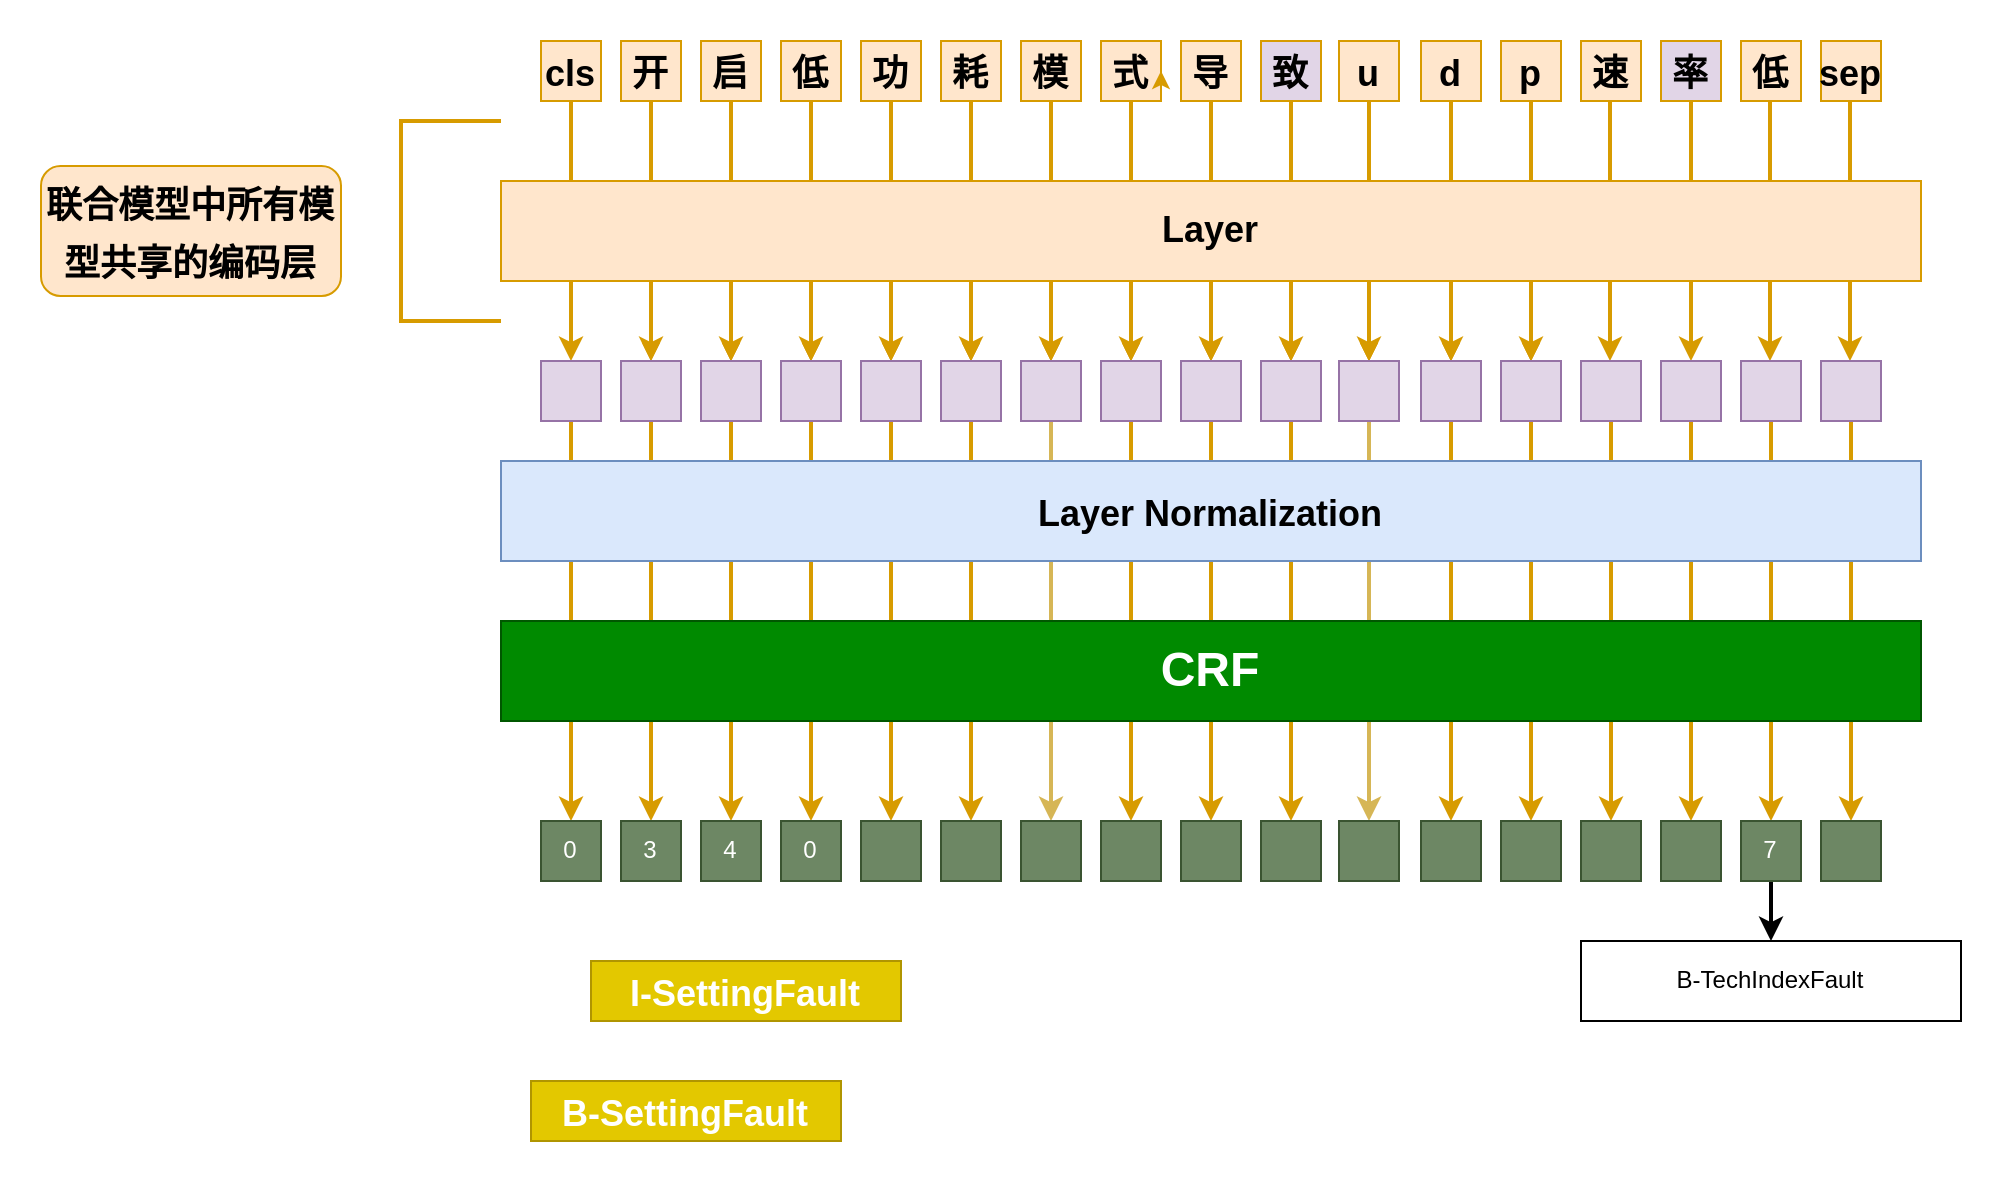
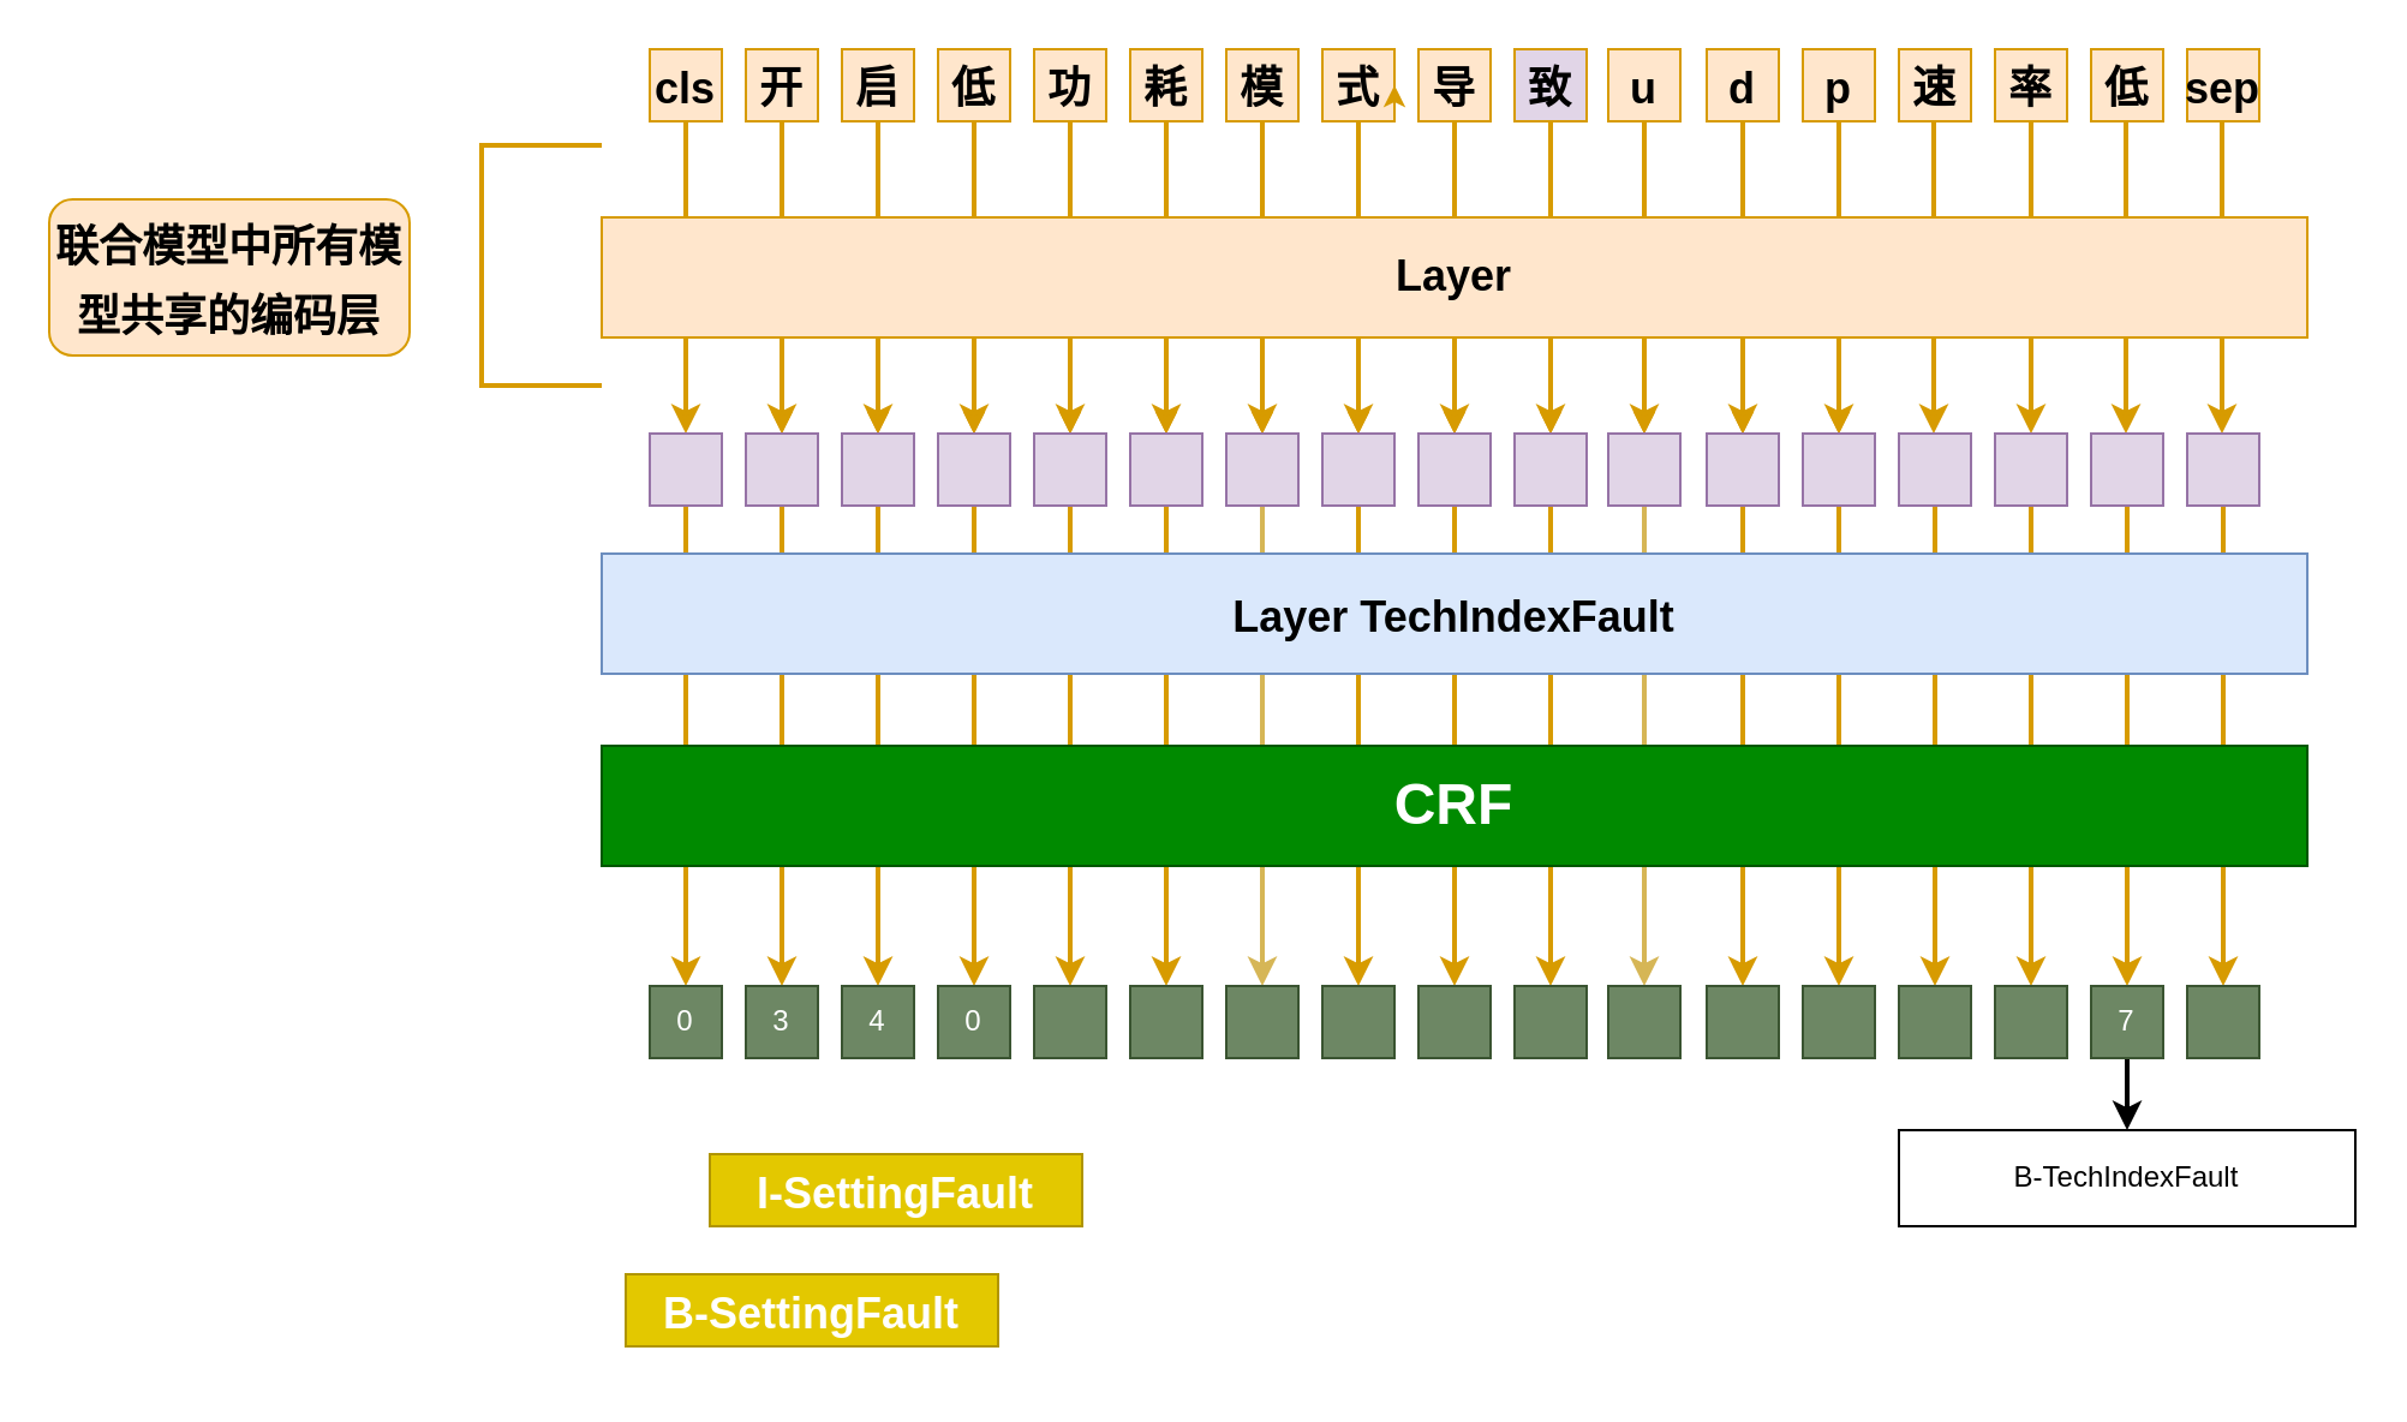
- <mxCell id="26" value="&lt;h1&gt;&lt;font style=&quot;font-size: 18px&quot;&gt;率&lt;/font&gt;&lt;/h1&gt;" style="whiteSpace=wrap;html=1;aspect=fixed;fillColor=#e1d5e7;strokeColor=#d79b00;" vertex="1" parent="1"><mxGeometry x="830" y="20" width="30" height="30" as="geometry" /></mxCell>
+ <mxCell id="26" value="&lt;h1&gt;&lt;font style=&quot;font-size: 18px&quot;&gt;率&lt;/font&gt;&lt;/h1&gt;" style="whiteSpace=wrap;html=1;aspect=fixed;fillColor=#ffe6cc;strokeColor=#d79b00;" vertex="1" parent="1"><mxGeometry x="830" y="20" width="30" height="30" as="geometry" /></mxCell>
- <mxCell id="103" value="&lt;h1&gt;&lt;font style=&quot;font-size: 18px&quot;&gt;Layer Normalization&lt;/font&gt;&lt;/h1&gt;" style="rounded=0;whiteSpace=wrap;html=1;fillColor=#dae8fc;strokeColor=#6c8ebf;" vertex="1" parent="1"><mxGeometry x="250" y="230" width="710" height="50" as="geometry" /></mxCell>
+ <mxCell id="103" value="&lt;h1&gt;&lt;font style=&quot;font-size: 18px&quot;&gt;Layer TechIndexFault&lt;/font&gt;&lt;/h1&gt;" style="rounded=0;whiteSpace=wrap;html=1;fillColor=#dae8fc;strokeColor=#6c8ebf;" vertex="1" parent="1"><mxGeometry x="250" y="230" width="710" height="50" as="geometry" /></mxCell>
- <mxCell id="124" value="&lt;h1&gt;&lt;font style=&quot;font-size: 18px&quot;&gt;B-SettingFault&lt;/font&gt;&lt;/h1&gt;" style="rounded=0;whiteSpace=wrap;html=1;fillColor=#e3c800;strokeColor=#B09500;fontColor=#ffffff;" vertex="1" parent="1"><mxGeometry x="265" y="540" width="155" height="30" as="geometry" /></mxCell>
+ <mxCell id="124" value="&lt;h1&gt;&lt;font style=&quot;font-size: 18px&quot;&gt;B-SettingFault&lt;/font&gt;&lt;/h1&gt;" style="rounded=0;whiteSpace=wrap;html=1;fillColor=#e3c800;strokeColor=#B09500;fontColor=#ffffff;" vertex="1" parent="1"><mxGeometry x="260" y="530" width="155" height="30" as="geometry" /></mxCell>
